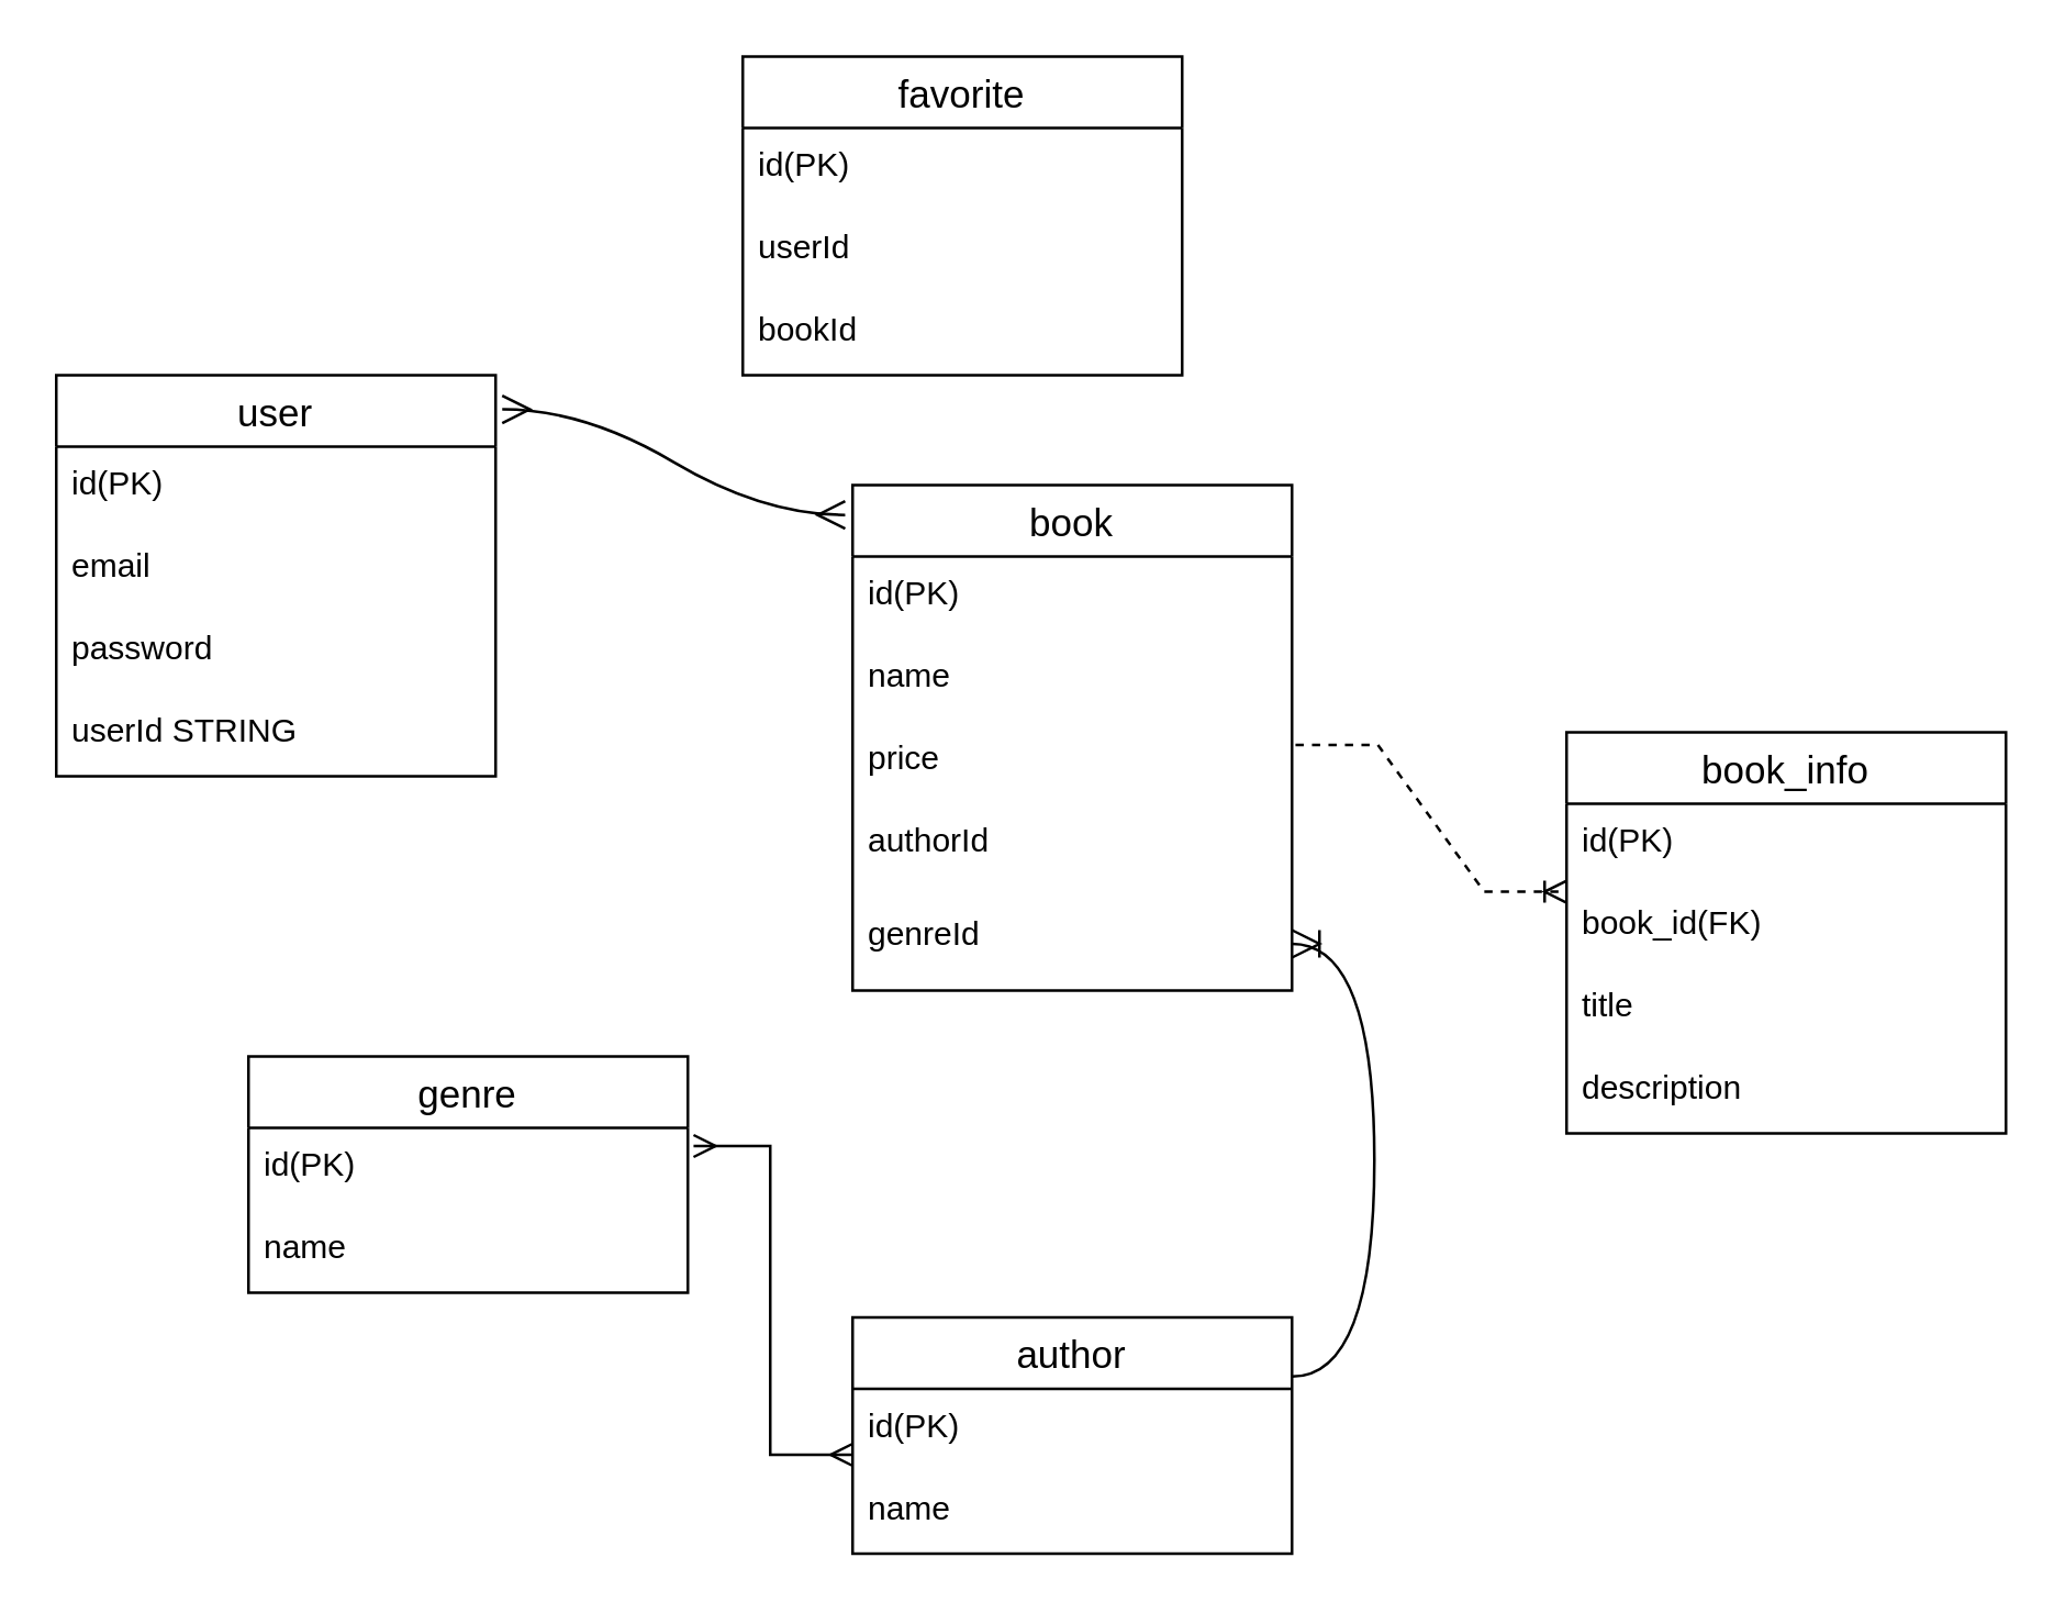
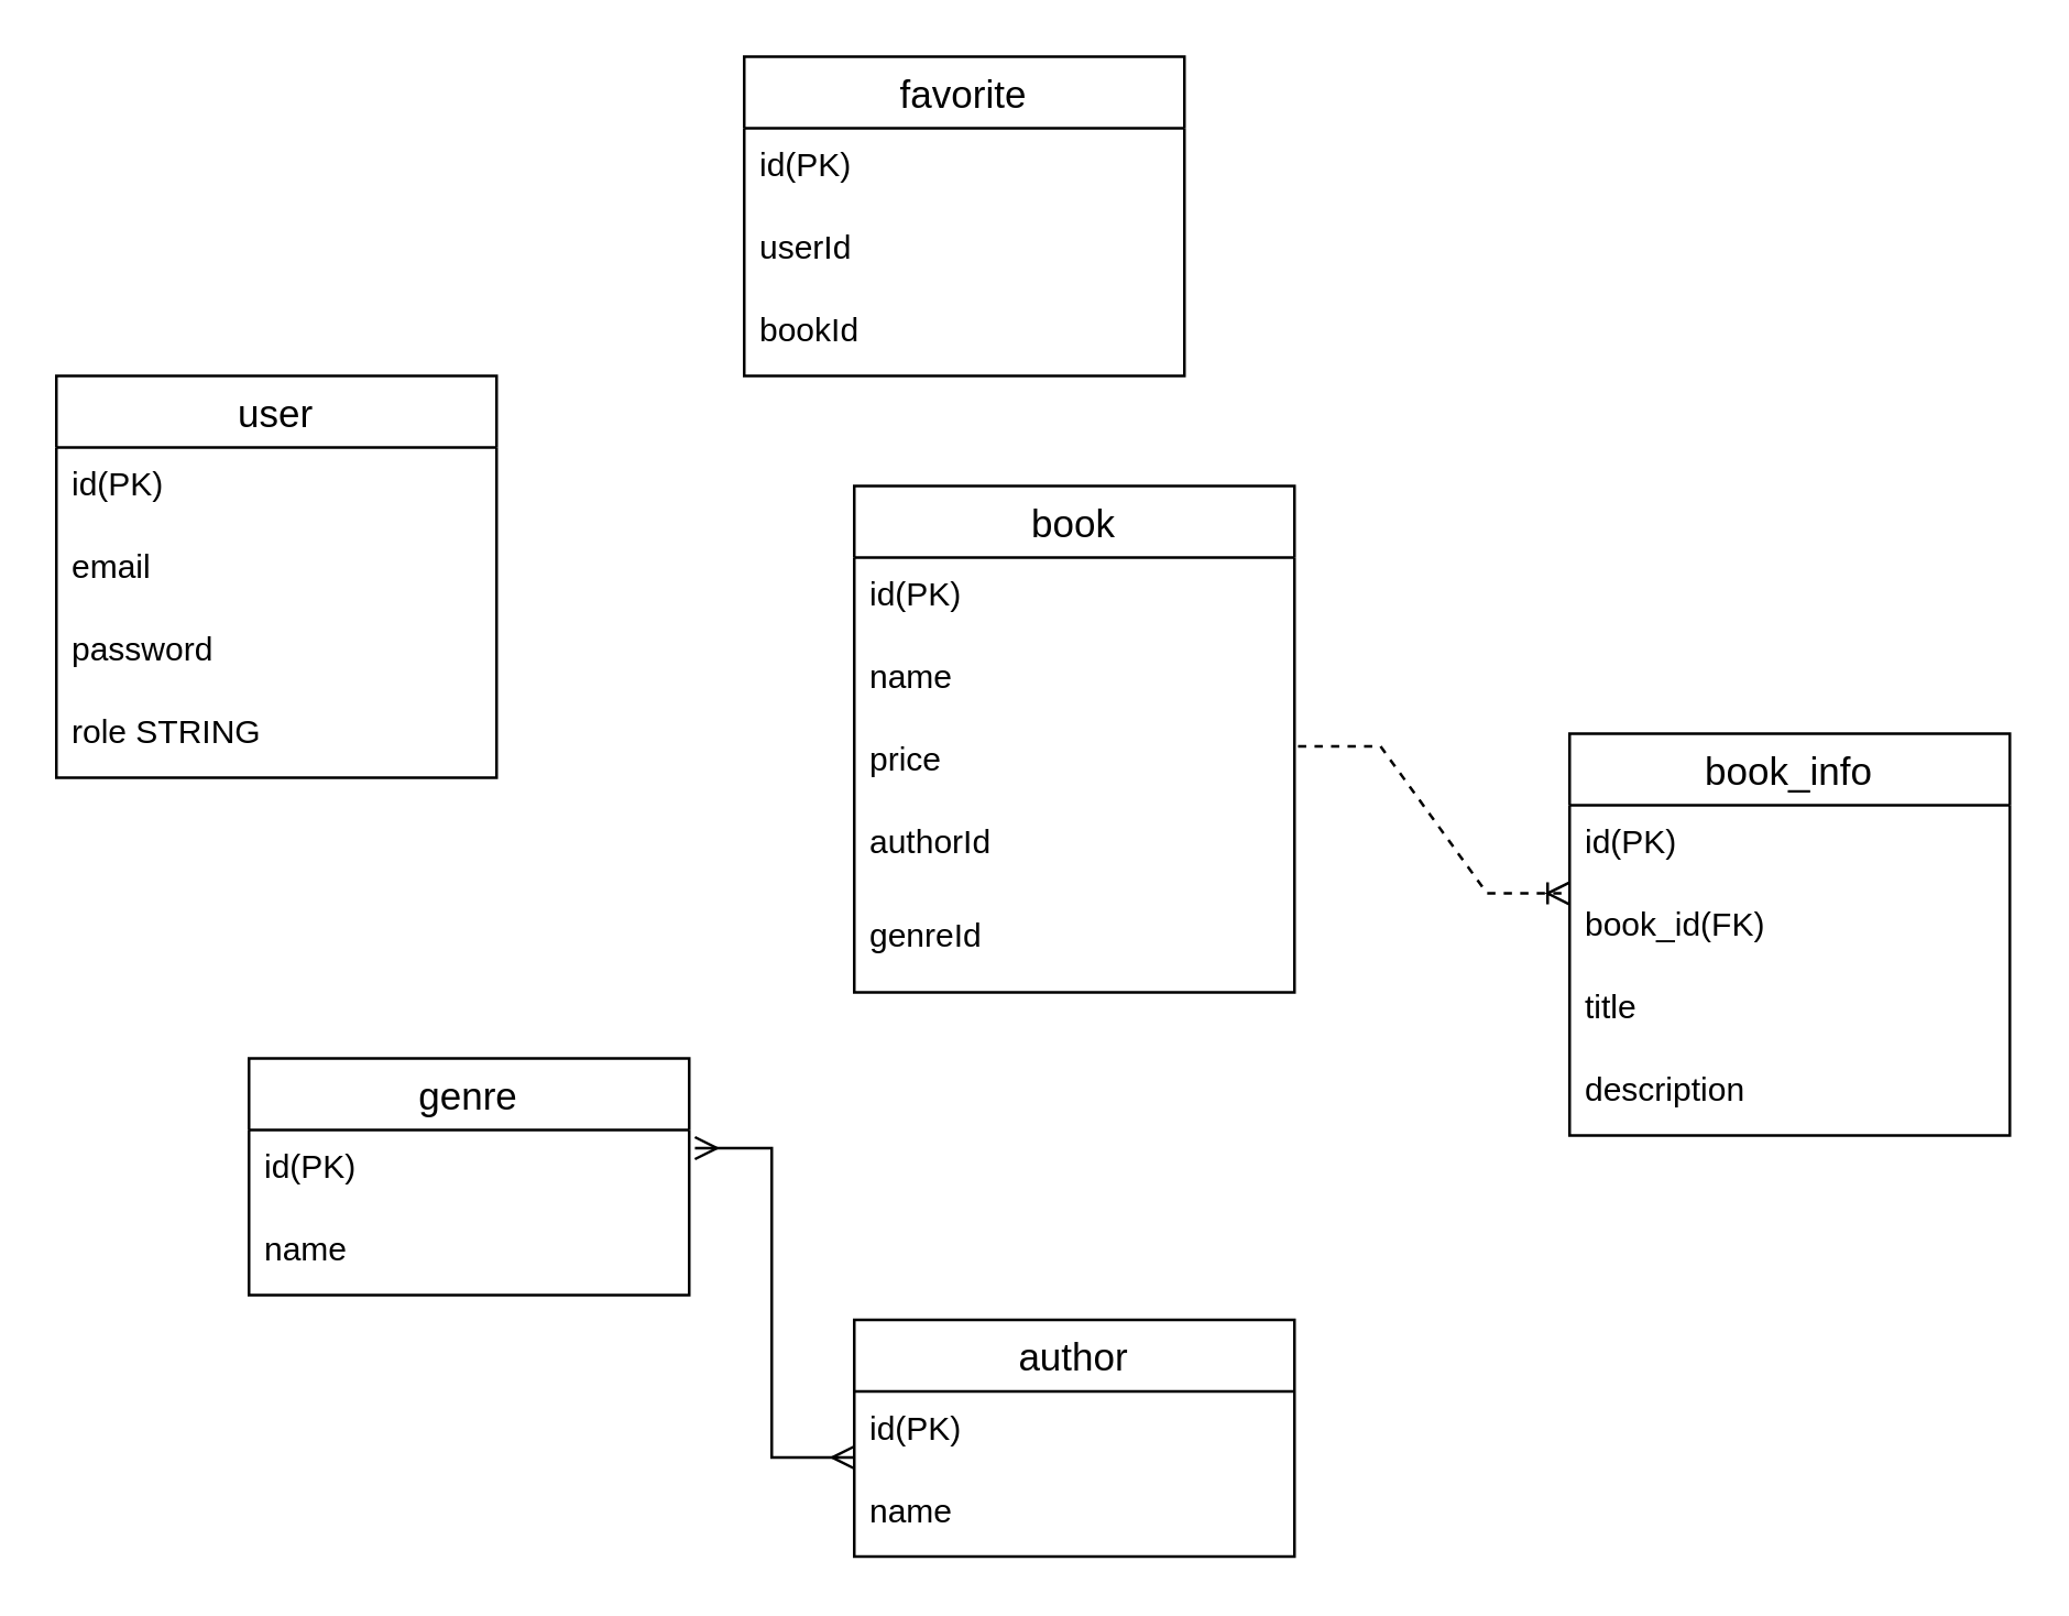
- <mxCell id="31" value="" style="edgeStyle=entityRelationEdgeStyle;fontSize=12;html=1;endArrow=ERmany;startArrow=ERmany;rounded=0;startSize=8;endSize=8;curved=1;exitX=1.015;exitY=0.085;exitDx=0;exitDy=0;exitPerimeter=0;entryX=-0.017;entryY=0.059;entryDx=0;entryDy=0;entryPerimeter=0;" edge="1" parent="1" source="2" target="7"><mxGeometry width="100" height="100" relative="1" as="geometry"><mxPoint x="170" y="296" as="sourcePoint" /><mxPoint x="270" y="196" as="targetPoint" /></mxGeometry></mxCell>
- <mxCell id="6" value="userId STRING" style="text;strokeColor=none;fillColor=none;spacingLeft=4;spacingRight=4;overflow=hidden;rotatable=0;points=[[0,0.5],[1,0.5]];portConstraint=eastwest;fontSize=12;whiteSpace=wrap;html=1;" parent="2" vertex="1"><mxGeometry y="116" width="160" height="30" as="geometry" /></mxCell>
+ <mxCell id="6" value="role STRING" style="text;strokeColor=none;fillColor=none;spacingLeft=4;spacingRight=4;overflow=hidden;rotatable=0;points=[[0,0.5],[1,0.5]];portConstraint=eastwest;fontSize=12;whiteSpace=wrap;html=1;" parent="2" vertex="1"><mxGeometry y="116" width="160" height="30" as="geometry" /></mxCell>
- <mxCell id="32" value="" style="edgeStyle=entityRelationEdgeStyle;fontSize=12;html=1;endArrow=ERoneToMany;rounded=0;startSize=8;endSize=8;curved=1;exitX=1;exitY=0.25;exitDx=0;exitDy=0;" edge="1" parent="1" source="16" target="12"><mxGeometry width="100" height="100" relative="1" as="geometry"><mxPoint x="381.36" y="488.4" as="sourcePoint" /><mxPoint x="368.64" y="365.6" as="targetPoint" /></mxGeometry></mxCell>
